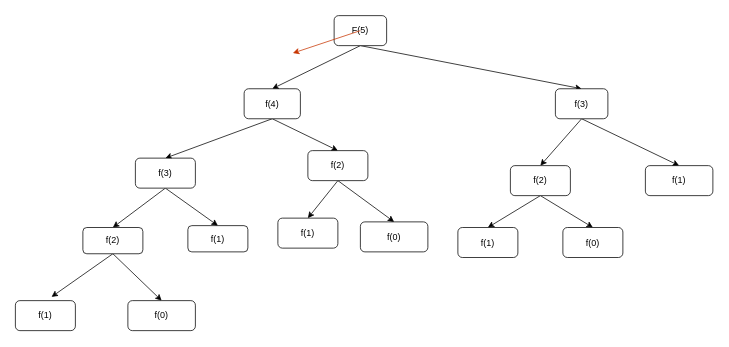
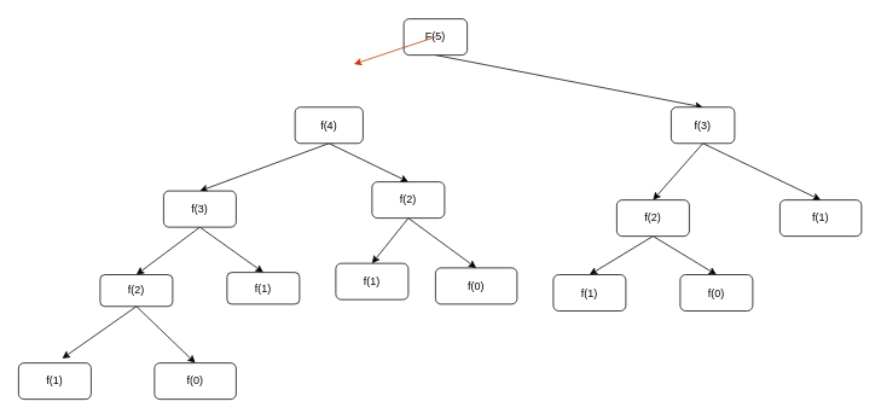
- <mxCell id="2" style="edgeStyle=none;html=1;exitX=0.5;exitY=1;exitDx=0;exitDy=0;entryX=0.5;entryY=0;entryDx=0;entryDy=0;" edge="1" parent="1" source="4" target="7"><mxGeometry relative="1" as="geometry" /></mxCell>
